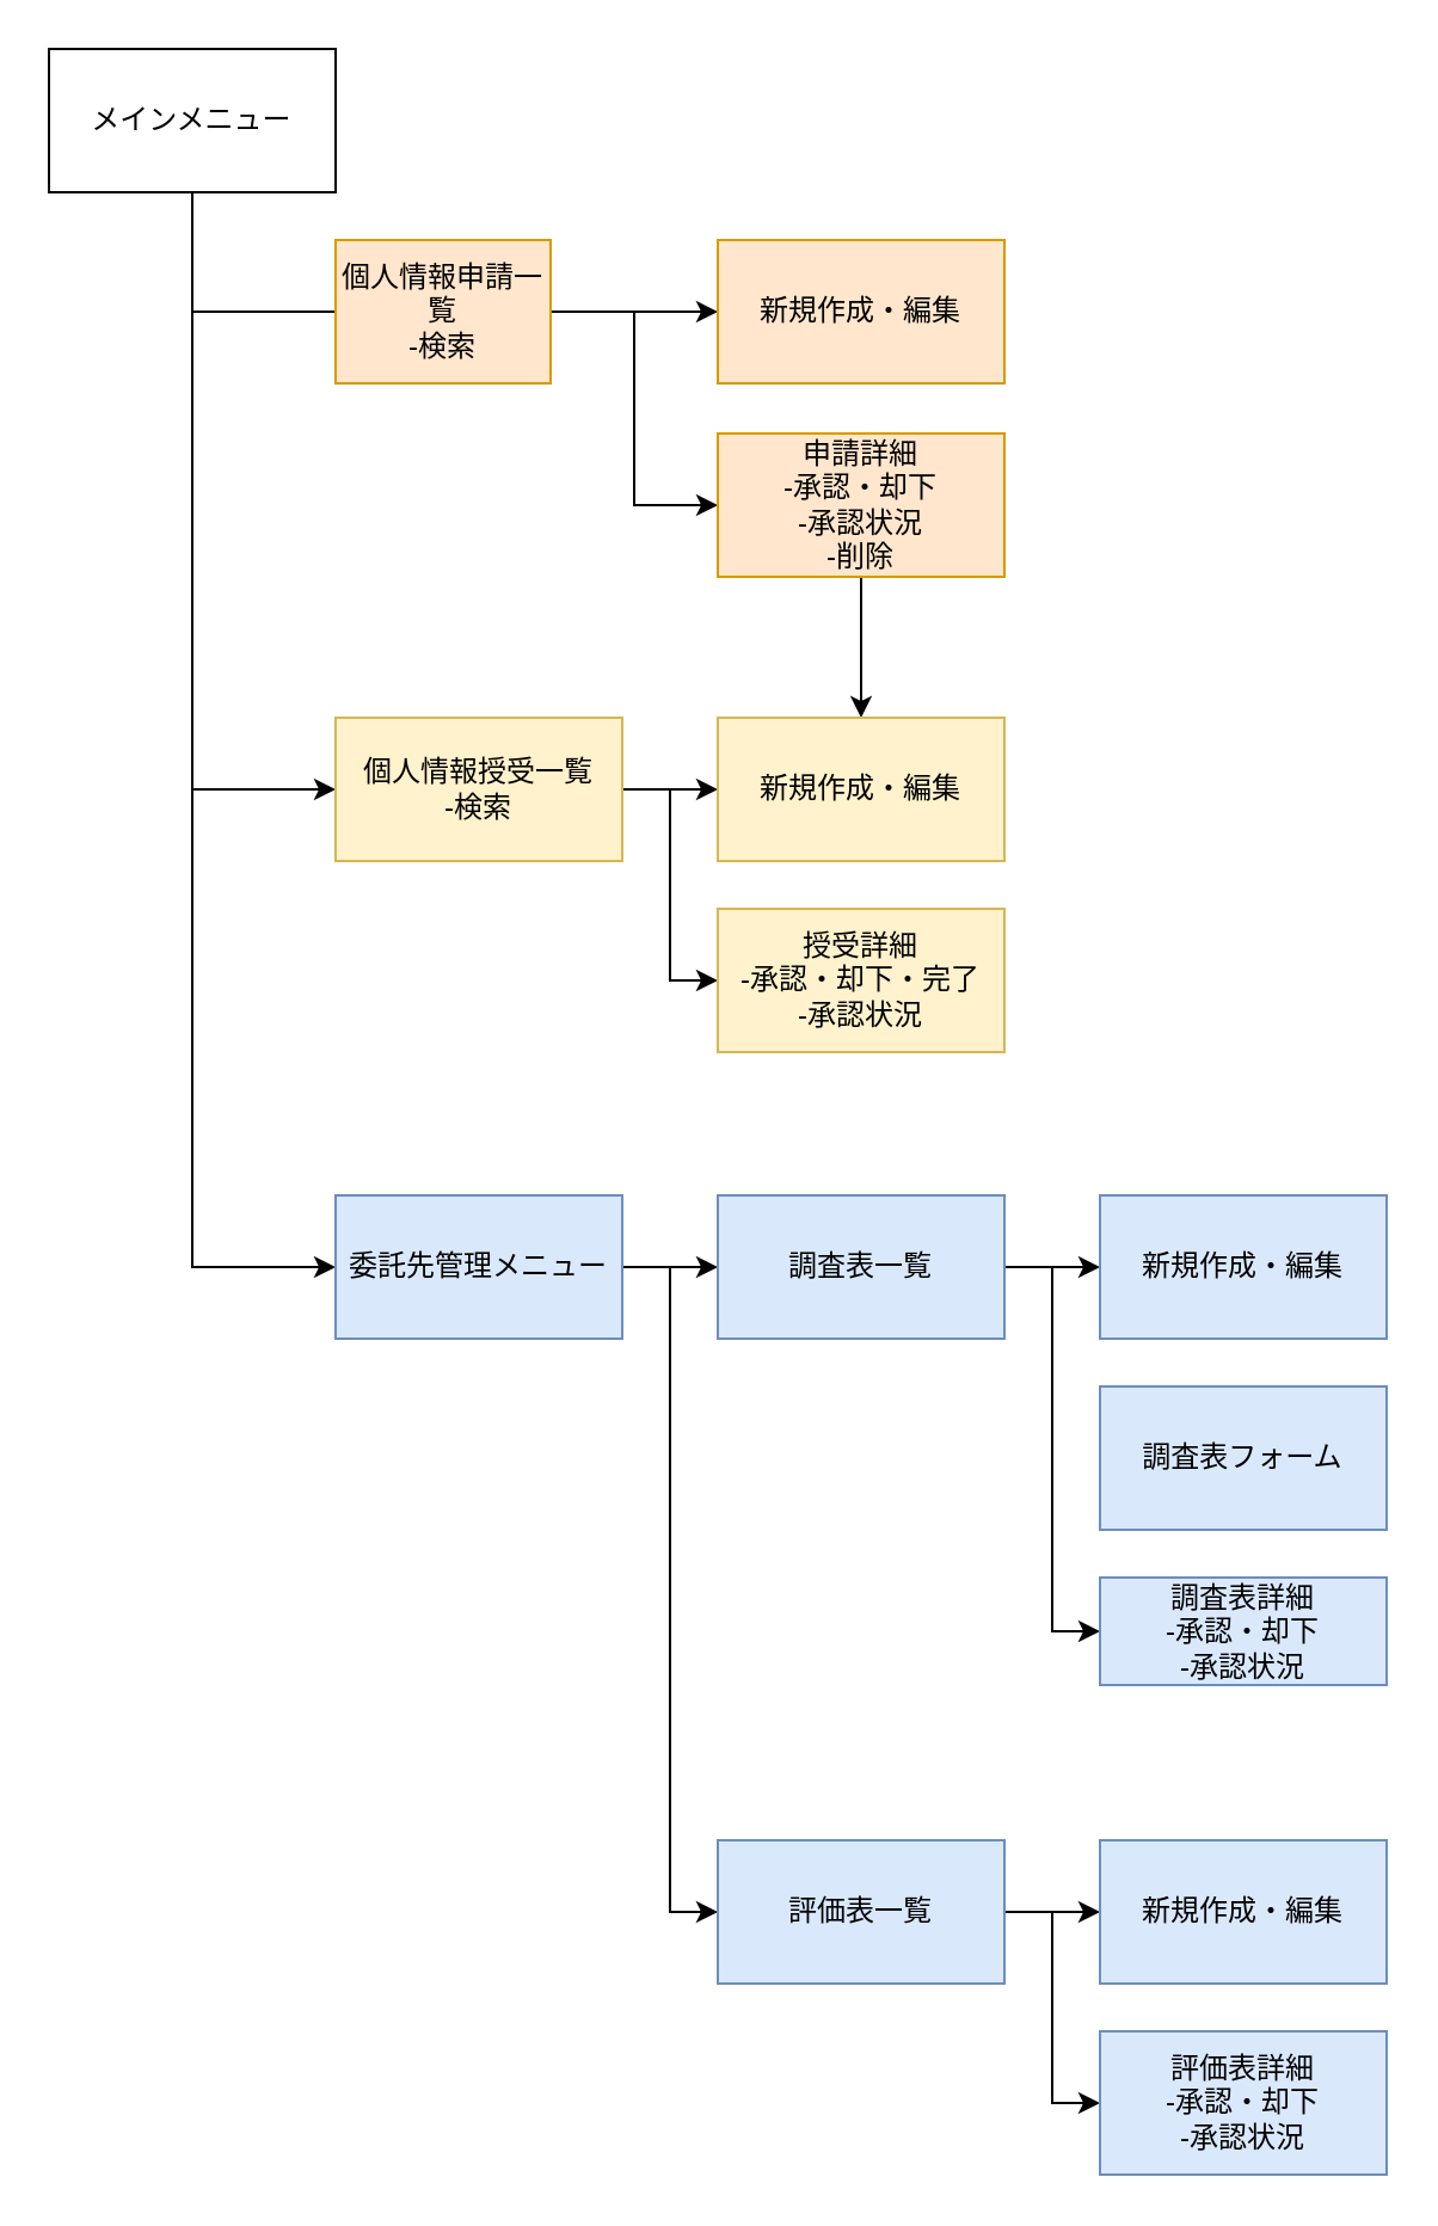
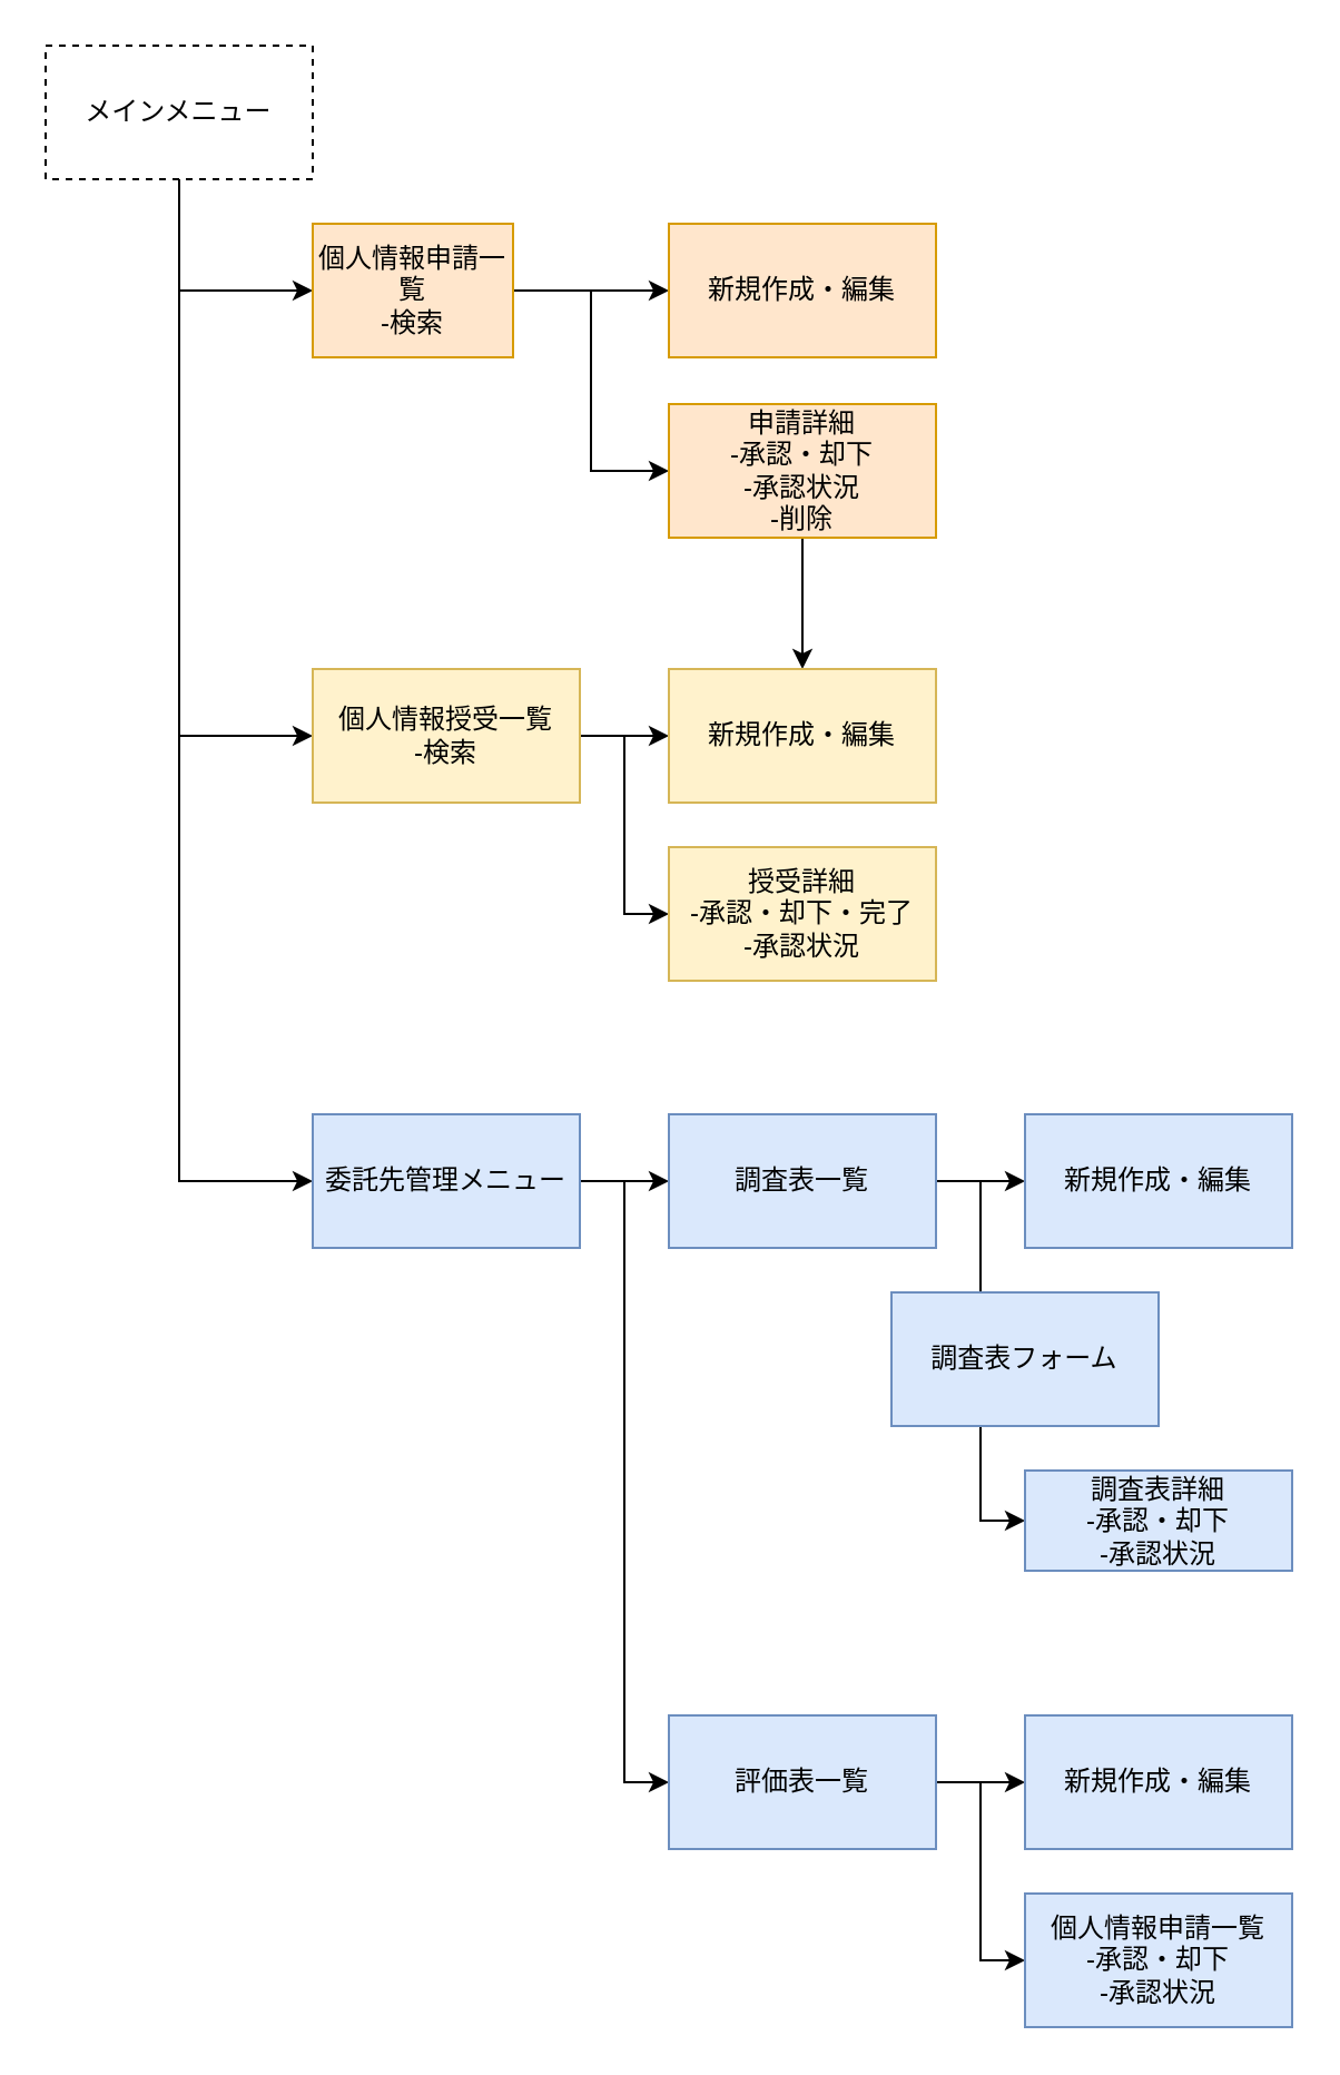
- <mxCell id="5" value="メインメニュー" style="rounded=0;whiteSpace=wrap;html=1;" parent="1" vertex="1"><mxGeometry x="20" y="20" width="120" height="60" as="geometry" /></mxCell>
+ <mxCell id="5" value="メインメニュー" style="rounded=0;whiteSpace=wrap;html=1;dashed=1;" parent="1" vertex="1"><mxGeometry x="20" y="20" width="120" height="60" as="geometry" /></mxCell>
- <mxCell id="2" style="edgeStyle=orthogonalEdgeStyle;rounded=0;orthogonalLoop=1;jettySize=auto;html=1;entryX=0;entryY=0.5;entryDx=0;entryDy=0;endArrow=none;" parent="1" source="5" target="8" edge="1"><mxGeometry relative="1" as="geometry" /></mxCell>
+ <mxCell id="2" style="edgeStyle=orthogonalEdgeStyle;rounded=0;orthogonalLoop=1;jettySize=auto;html=1;entryX=0;entryY=0.5;entryDx=0;entryDy=0;" parent="1" source="5" target="8" edge="1"><mxGeometry relative="1" as="geometry" /></mxCell>
- <mxCell id="30" value="調査表フォーム" style="rounded=0;whiteSpace=wrap;html=1;fillColor=#dae8fc;strokeColor=#6c8ebf;" vertex="1" parent="1"><mxGeometry x="460" y="580" width="120" height="60" as="geometry" /></mxCell>
+ <mxCell id="30" value="調査表フォーム" style="rounded=0;whiteSpace=wrap;html=1;fillColor=#dae8fc;strokeColor=#6c8ebf;" vertex="1" parent="1"><mxGeometry x="400" y="580" width="120" height="60" as="geometry" /></mxCell>
- <mxCell id="29" value="評価表詳細&lt;br&gt;-承認・却下&lt;br&gt;-承認状況" style="rounded=0;whiteSpace=wrap;html=1;fillColor=#dae8fc;strokeColor=#6c8ebf;" parent="1" vertex="1"><mxGeometry x="460" y="850" width="120" height="60" as="geometry" /></mxCell>
+ <mxCell id="29" value="個人情報申請一覧&lt;br&gt;-承認・却下&lt;br&gt;-承認状況" style="rounded=0;whiteSpace=wrap;html=1;fillColor=#dae8fc;strokeColor=#6c8ebf;" parent="1" vertex="1"><mxGeometry x="460" y="850" width="120" height="60" as="geometry" /></mxCell>
